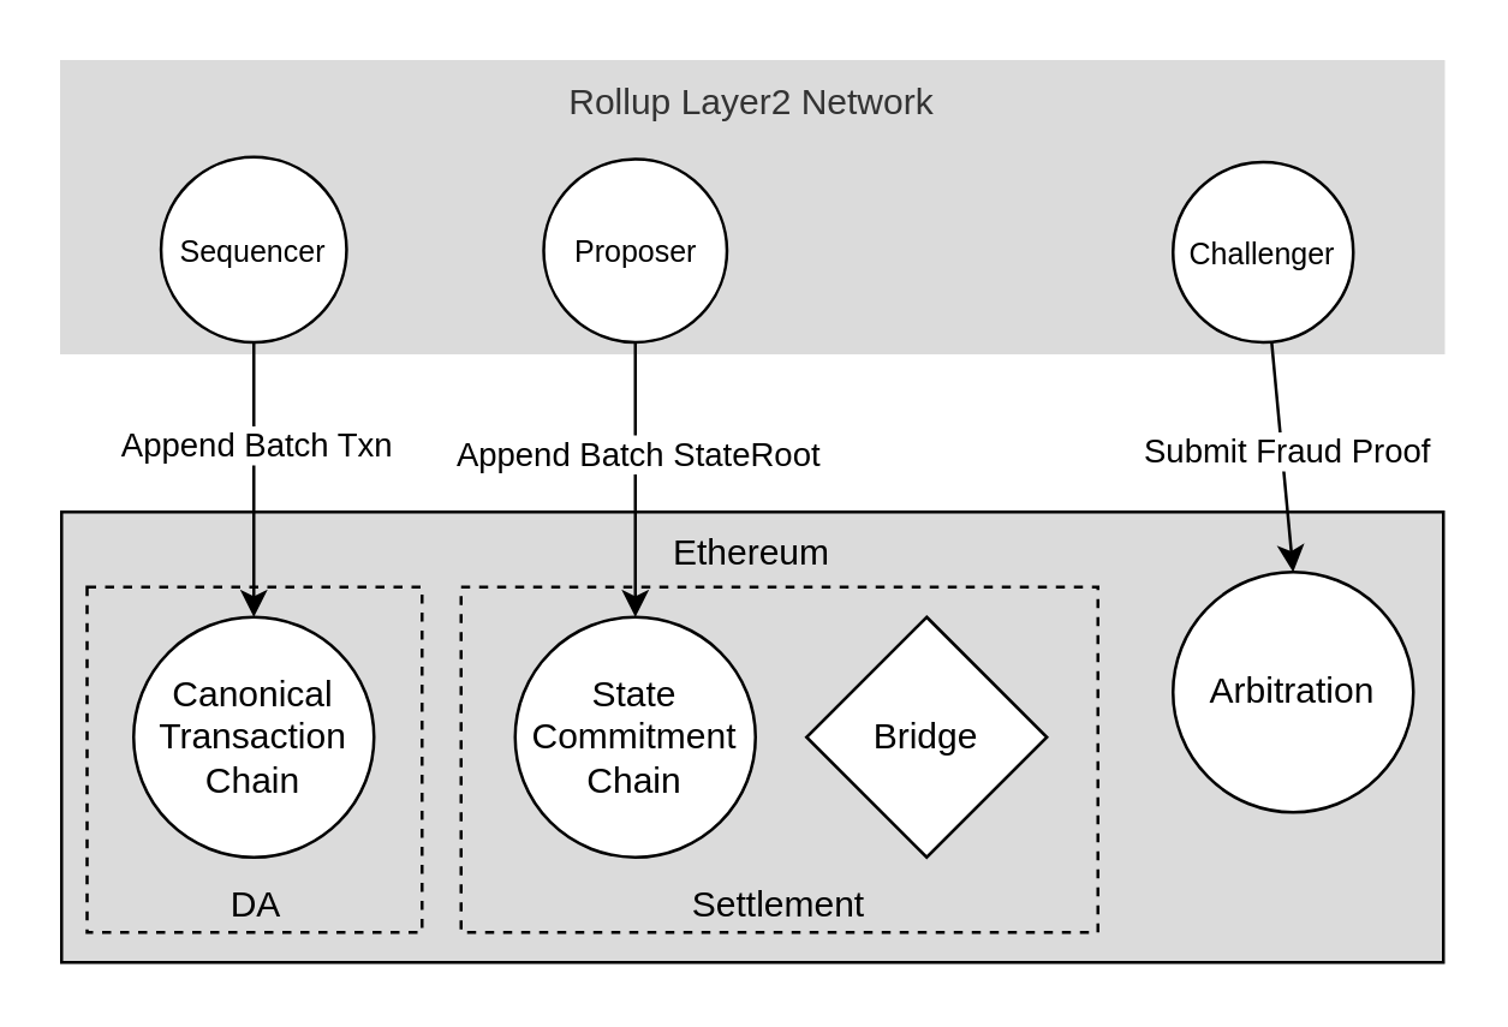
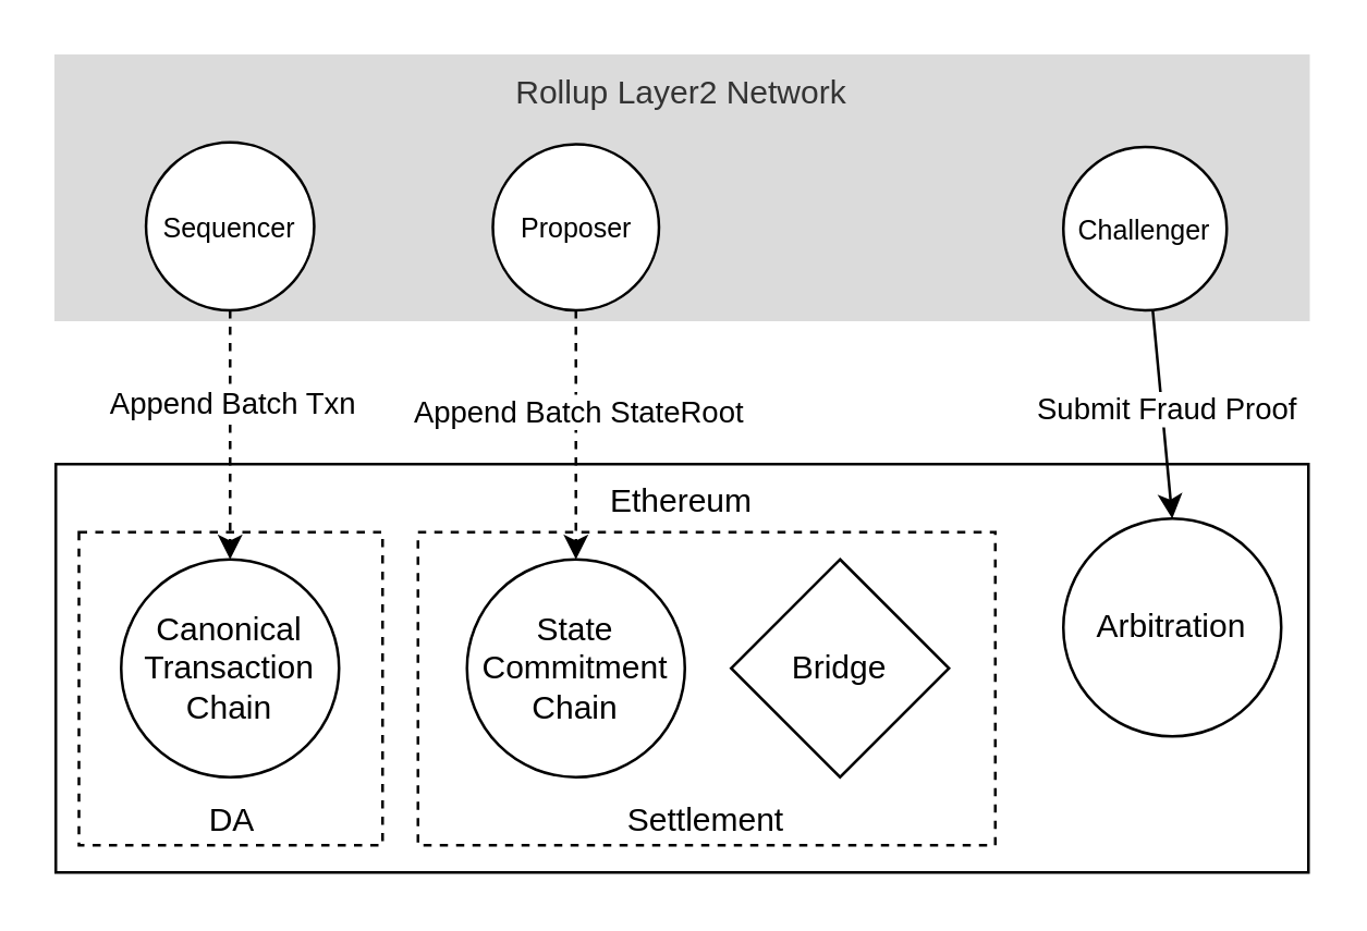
- <mxCell id="10" style="edgeStyle=none;html=1;" edge="1" parent="1" source="12" target="8"><mxGeometry relative="1" as="geometry" /></mxCell>
+ <mxCell id="10" style="edgeStyle=none;html=1;dashed=1;" edge="1" parent="1" source="12" target="8"><mxGeometry relative="1" as="geometry" /></mxCell>
- <mxCell id="13" style="edgeStyle=none;html=1;exitX=0.5;exitY=1;exitDx=0;exitDy=0;" edge="1" parent="1" source="15" target="5"><mxGeometry relative="1" as="geometry" /></mxCell>
+ <mxCell id="13" style="edgeStyle=none;html=1;exitX=0.5;exitY=1;exitDx=0;exitDy=0;dashed=1;" edge="1" parent="1" source="15" target="5"><mxGeometry relative="1" as="geometry" /></mxCell>
- <mxCell id="2" value="Ethereum" style="rounded=0;whiteSpace=wrap;html=1;verticalAlign=top;fillColor=#dbdbdb;" vertex="1" parent="1"><mxGeometry x="20" y="170" width="460" height="150" as="geometry" /></mxCell>
+ <mxCell id="2" value="Ethereum" style="rounded=0;whiteSpace=wrap;html=1;verticalAlign=top;" vertex="1" parent="1"><mxGeometry x="20" y="170" width="460" height="150" as="geometry" /></mxCell>
